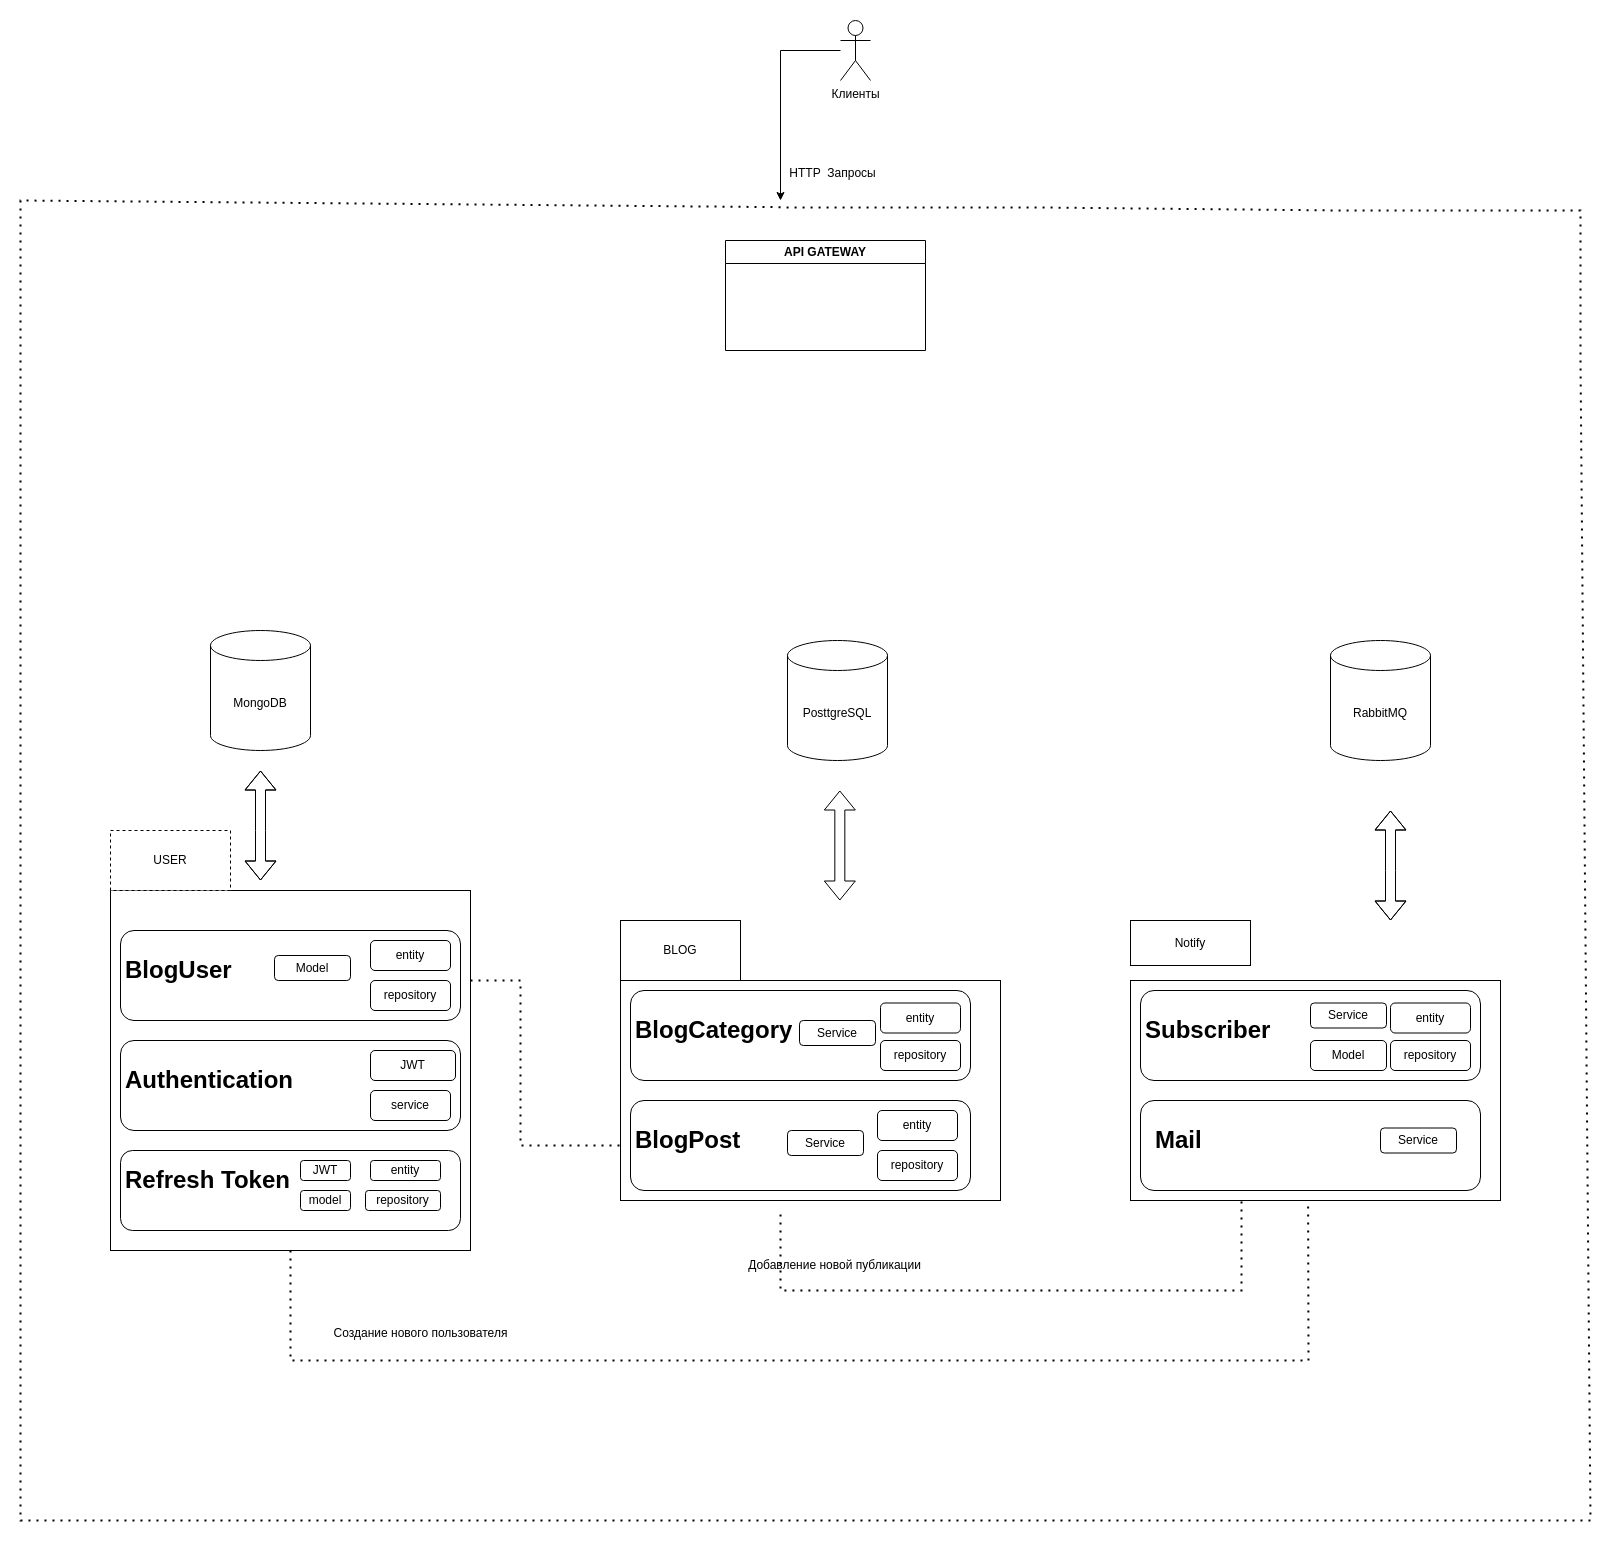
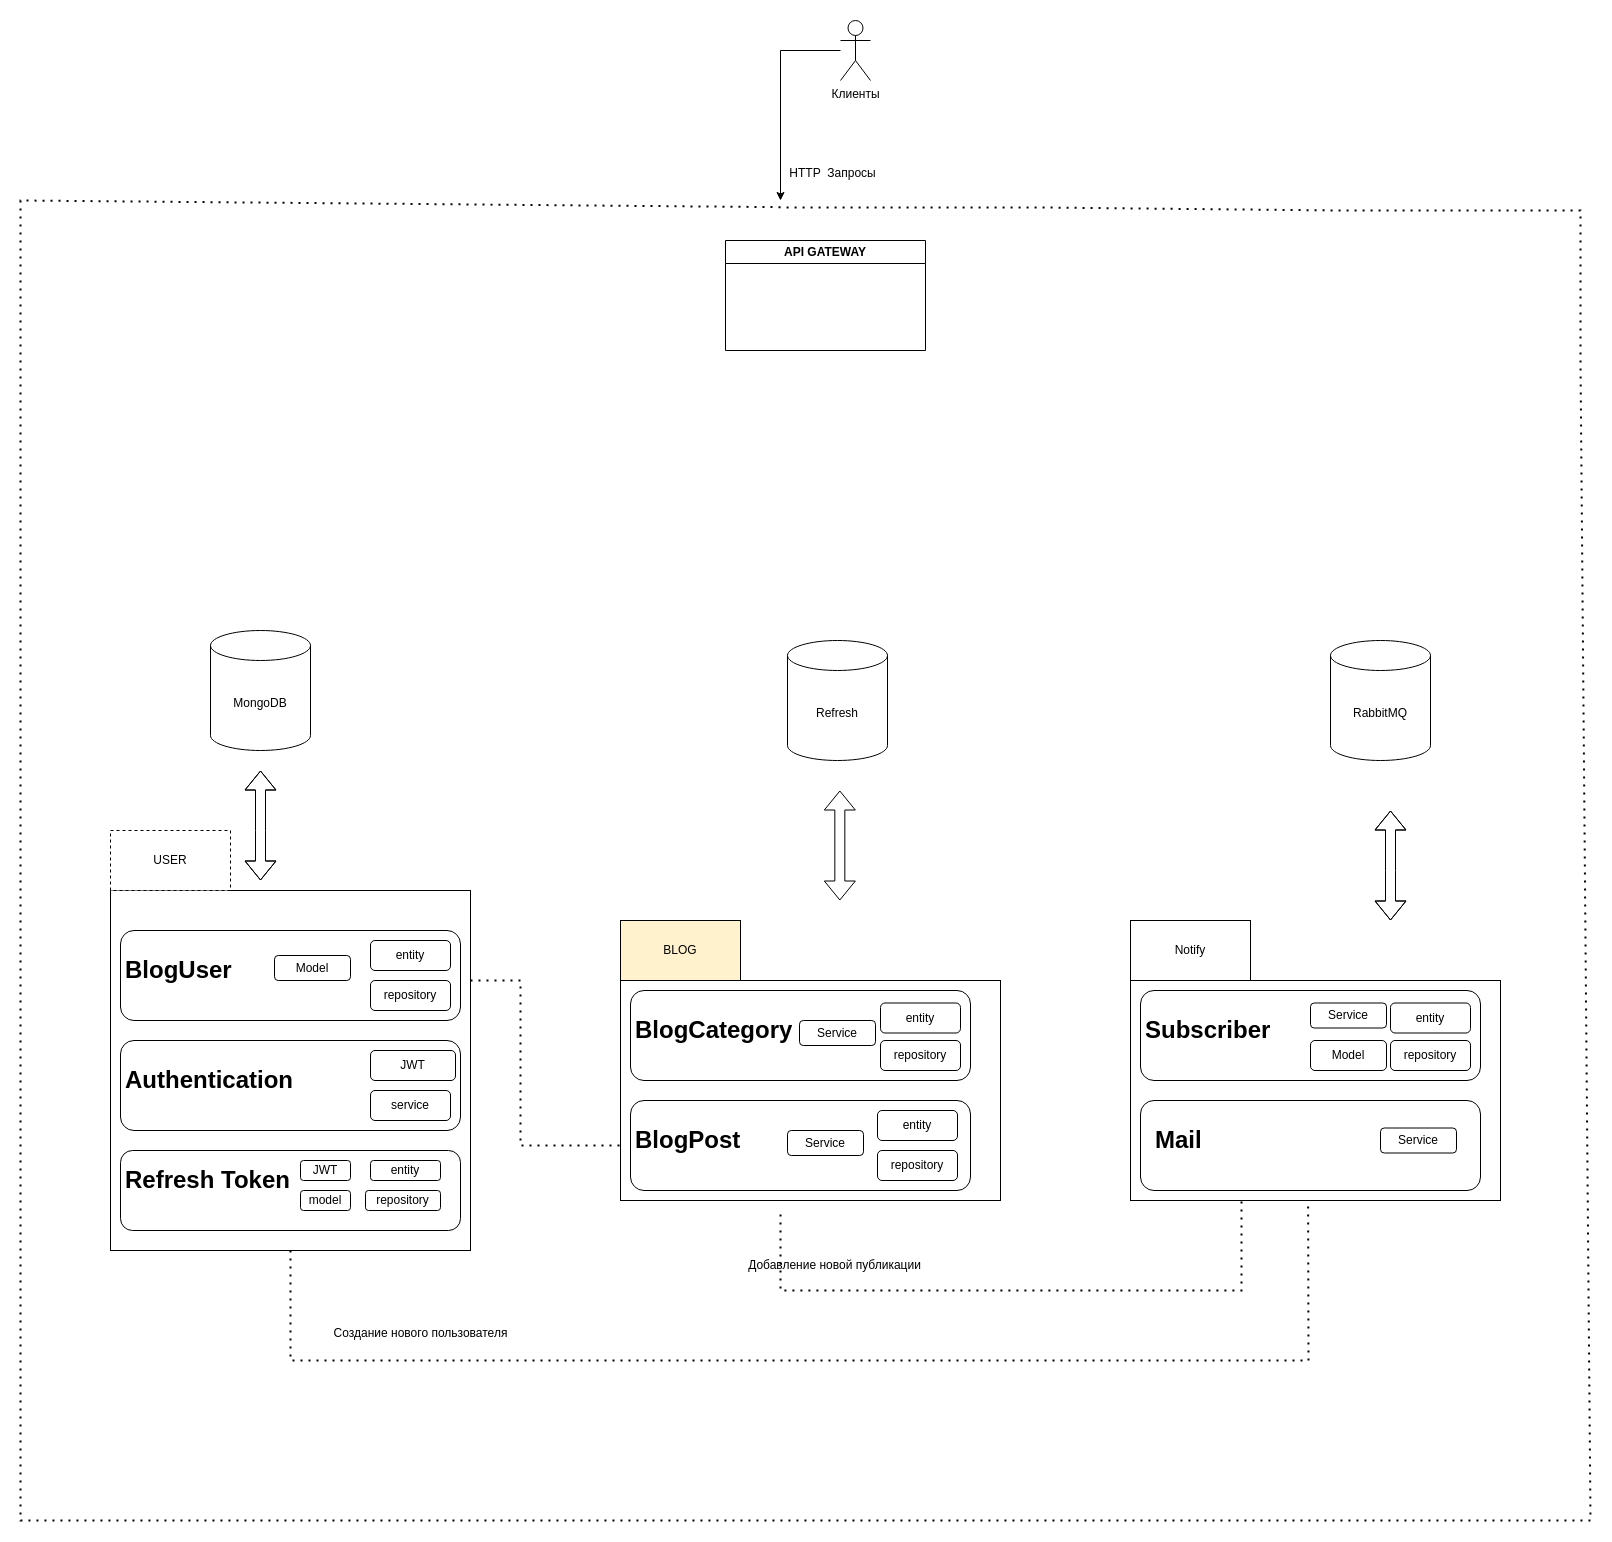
- <mxCell id="48" value="PosttgreSQL&lt;br&gt;" style="shape=cylinder3;whiteSpace=wrap;html=1;boundedLbl=1;backgroundOutline=1;size=15;" vertex="1" parent="1"><mxGeometry x="787" y="640" width="100" height="120" as="geometry" /></mxCell>
+ <mxCell id="48" value="Refresh&lt;br&gt;" style="shape=cylinder3;whiteSpace=wrap;html=1;boundedLbl=1;backgroundOutline=1;size=15;" vertex="1" parent="1"><mxGeometry x="787" y="640" width="100" height="120" as="geometry" /></mxCell>
- <mxCell id="40" value="Notify&lt;br&gt;" style="rounded=0;whiteSpace=wrap;html=1;" vertex="1" parent="1"><mxGeometry x="1130" y="920" width="120" height="45" as="geometry" /></mxCell>
+ <mxCell id="40" value="Notify&lt;br&gt;" style="rounded=0;whiteSpace=wrap;html=1;" vertex="1" parent="1"><mxGeometry x="1130" y="920" width="120" height="60" as="geometry" /></mxCell>
- <mxCell id="27" value="BLOG" style="rounded=0;whiteSpace=wrap;html=1;" vertex="1" parent="1"><mxGeometry x="620" y="920" width="120" height="60" as="geometry" /></mxCell>
+ <mxCell id="27" value="BLOG" style="rounded=0;whiteSpace=wrap;html=1;fillColor=#fff2cc;" vertex="1" parent="1"><mxGeometry x="620" y="920" width="120" height="60" as="geometry" /></mxCell>
